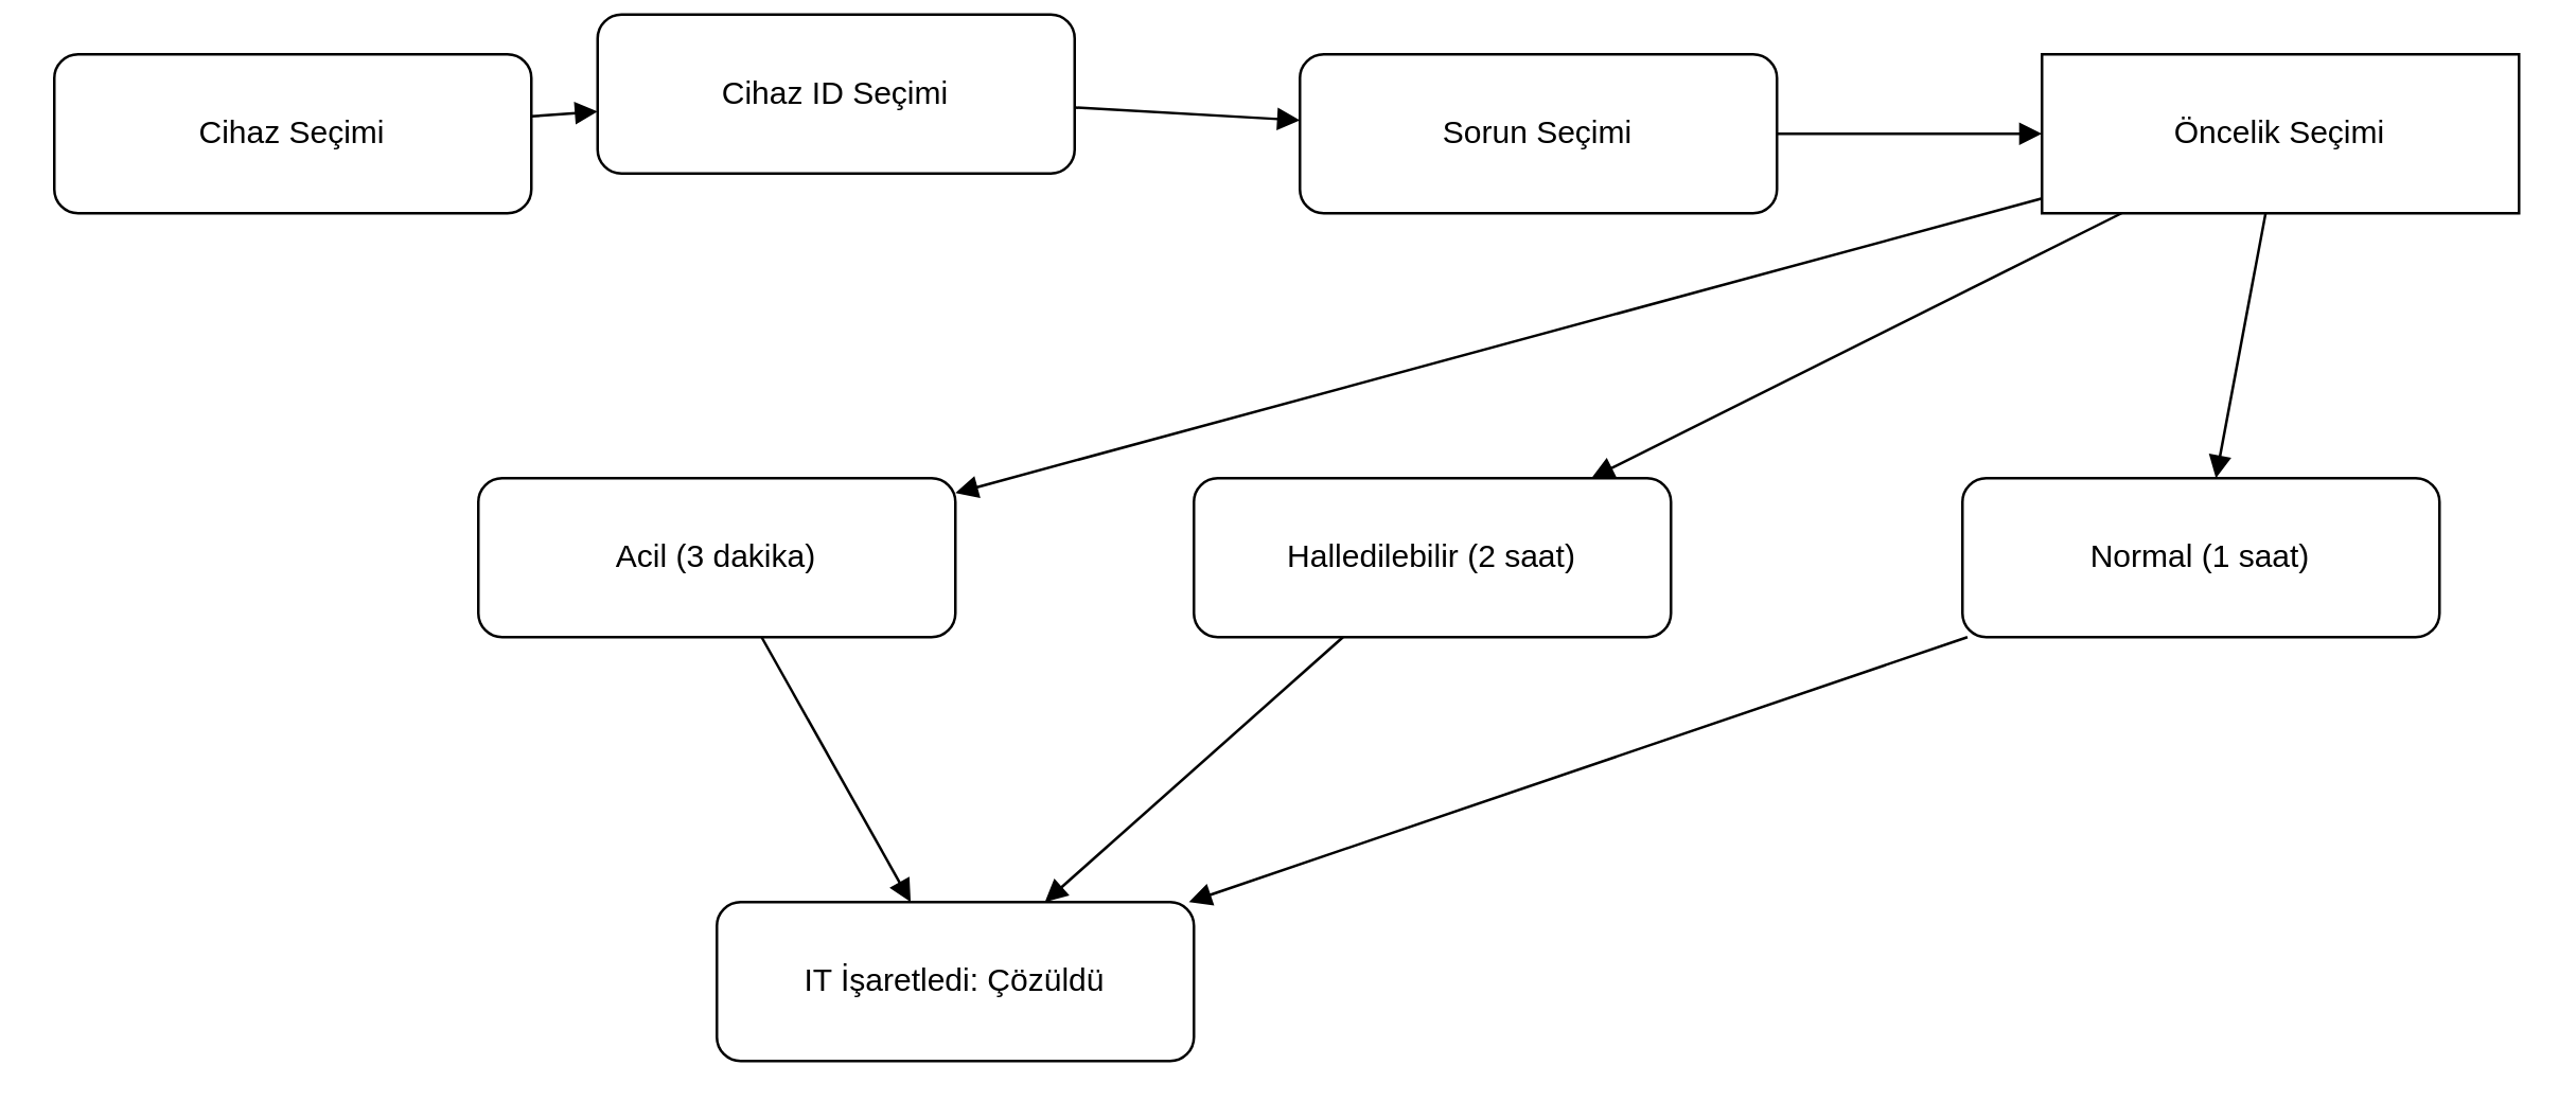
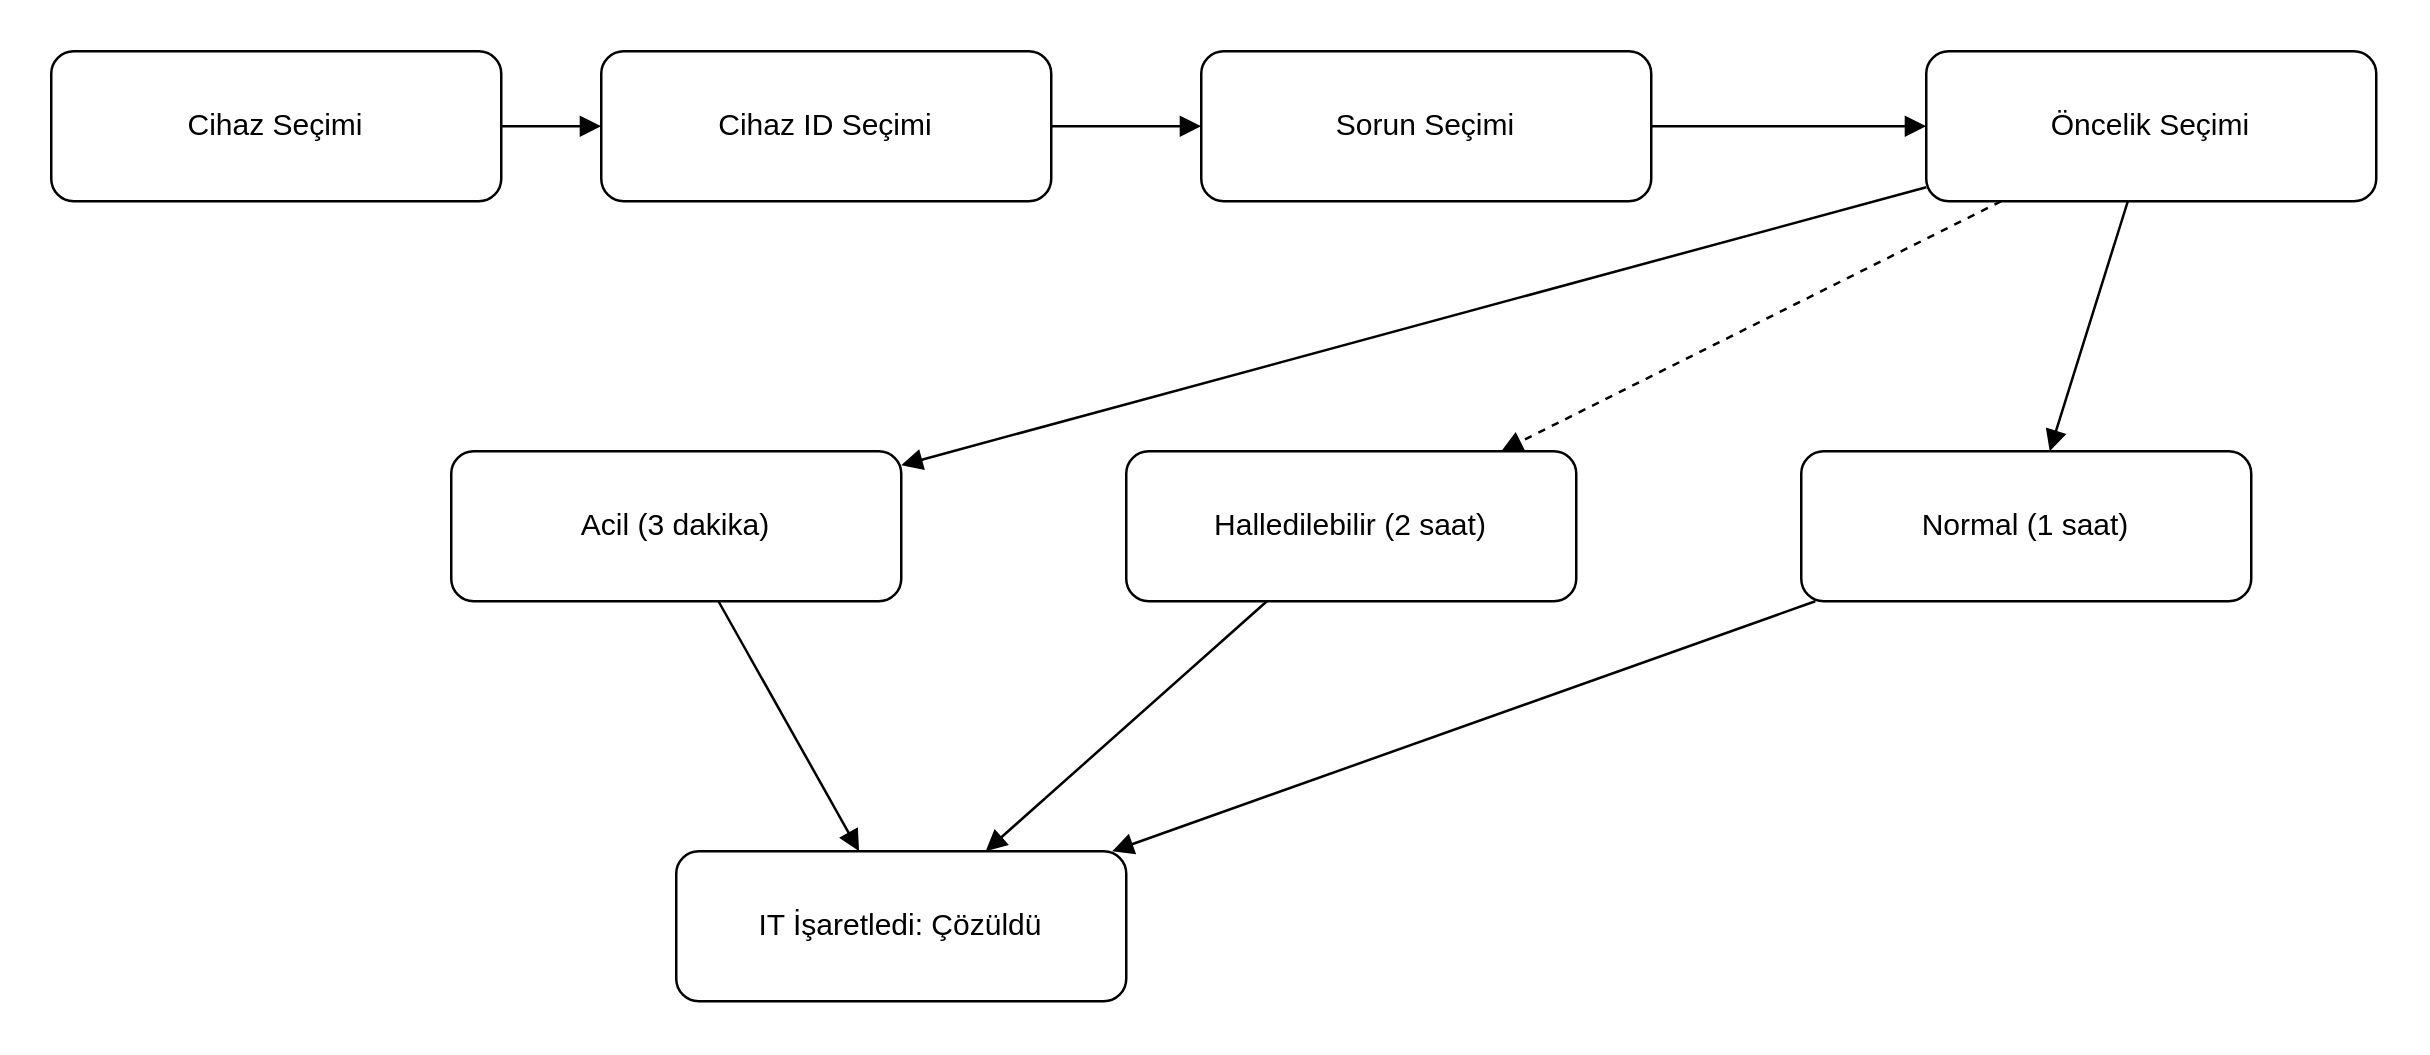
- <mxCell id="3" value="Cihaz ID Seçimi" style="rounded=1;whiteSpace=wrap;html=1;" vertex="1" parent="1"><mxGeometry x="225" y="5" width="180" height="60" as="geometry" /></mxCell>
+ <mxCell id="3" value="Cihaz ID Seçimi" style="rounded=1;whiteSpace=wrap;html=1;" vertex="1" parent="1"><mxGeometry x="240" y="20" width="180" height="60" as="geometry" /></mxCell>
- <mxCell id="4" value="Sorun Seçimi" style="rounded=1;whiteSpace=wrap;html=1;" vertex="1" parent="1"><mxGeometry x="490" y="20" width="180" height="60" as="geometry" /></mxCell>
+ <mxCell id="4" value="Sorun Seçimi" style="rounded=1;whiteSpace=wrap;html=1;" vertex="1" parent="1"><mxGeometry x="480" y="20" width="180" height="60" as="geometry" /></mxCell>
- <mxCell id="5" value="Öncelik Seçimi" style="whiteSpace=wrap;html=1;rounded=0;" vertex="1" parent="1"><mxGeometry x="770" y="20" width="180" height="60" as="geometry" /></mxCell>
+ <mxCell id="5" value="Öncelik Seçimi" style="rounded=1;whiteSpace=wrap;html=1;" vertex="1" parent="1"><mxGeometry x="770" y="20" width="180" height="60" as="geometry" /></mxCell>
- <mxCell id="13" style="endArrow=block;" edge="1" parent="1" source="5" target="6"><mxGeometry relative="1" as="geometry" /></mxCell>
+ <mxCell id="13" style="endArrow=block;dashed=1;" edge="1" parent="1" source="5" target="6"><mxGeometry relative="1" as="geometry" /></mxCell>
- <mxCell id="7" value="Normal (1 saat)" style="rounded=1;whiteSpace=wrap;html=1;" vertex="1" parent="1"><mxGeometry x="740" y="180" width="180" height="60" as="geometry" /></mxCell>
+ <mxCell id="7" value="Normal (1 saat)" style="rounded=1;whiteSpace=wrap;html=1;" vertex="1" parent="1"><mxGeometry x="720" y="180" width="180" height="60" as="geometry" /></mxCell>
